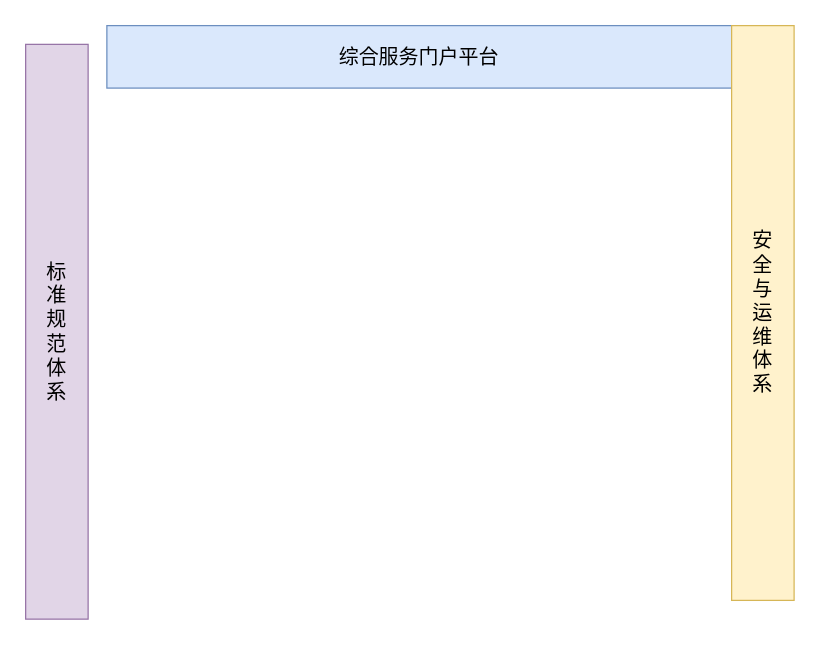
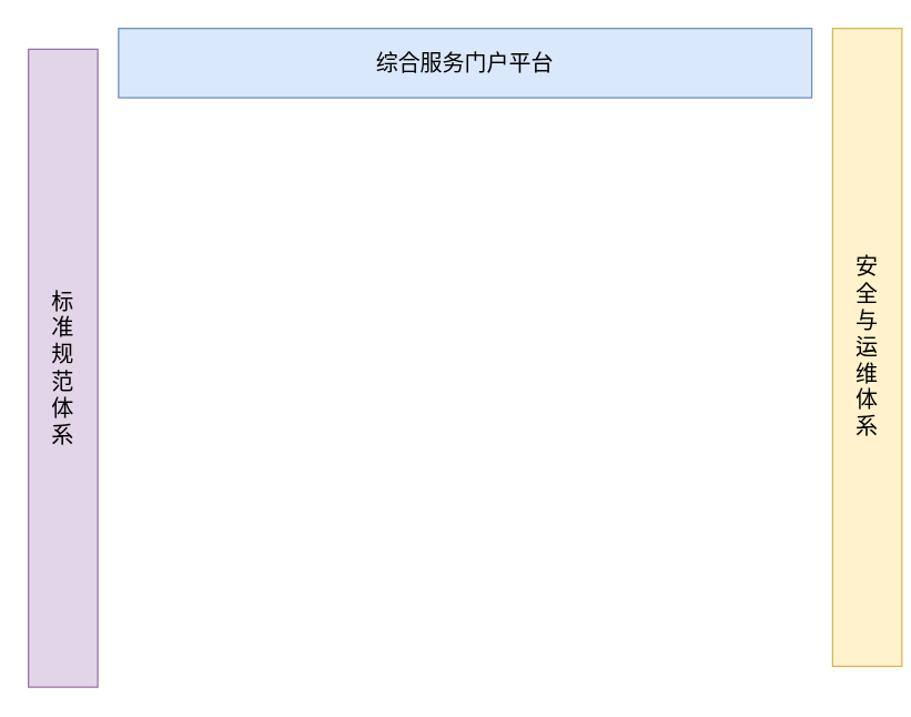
- <mxCell id="4" value="安全与运维体系" style="rounded=0;whiteSpace=wrap;html=1;fillColor=#fff2cc;strokeColor=#d6b656;horizontal=1;fontSize=16;spacingLeft=10;spacingRight=10;" vertex="1" parent="1"><mxGeometry x="585" y="20" width="50" height="460" as="geometry" /></mxCell>
+ <mxCell id="4" value="安全与运维体系" style="rounded=0;whiteSpace=wrap;html=1;fillColor=#fff2cc;strokeColor=#d6b656;horizontal=1;fontSize=16;spacingLeft=10;spacingRight=10;" vertex="1" parent="1"><mxGeometry x="600" y="20" width="50" height="460" as="geometry" /></mxCell>
